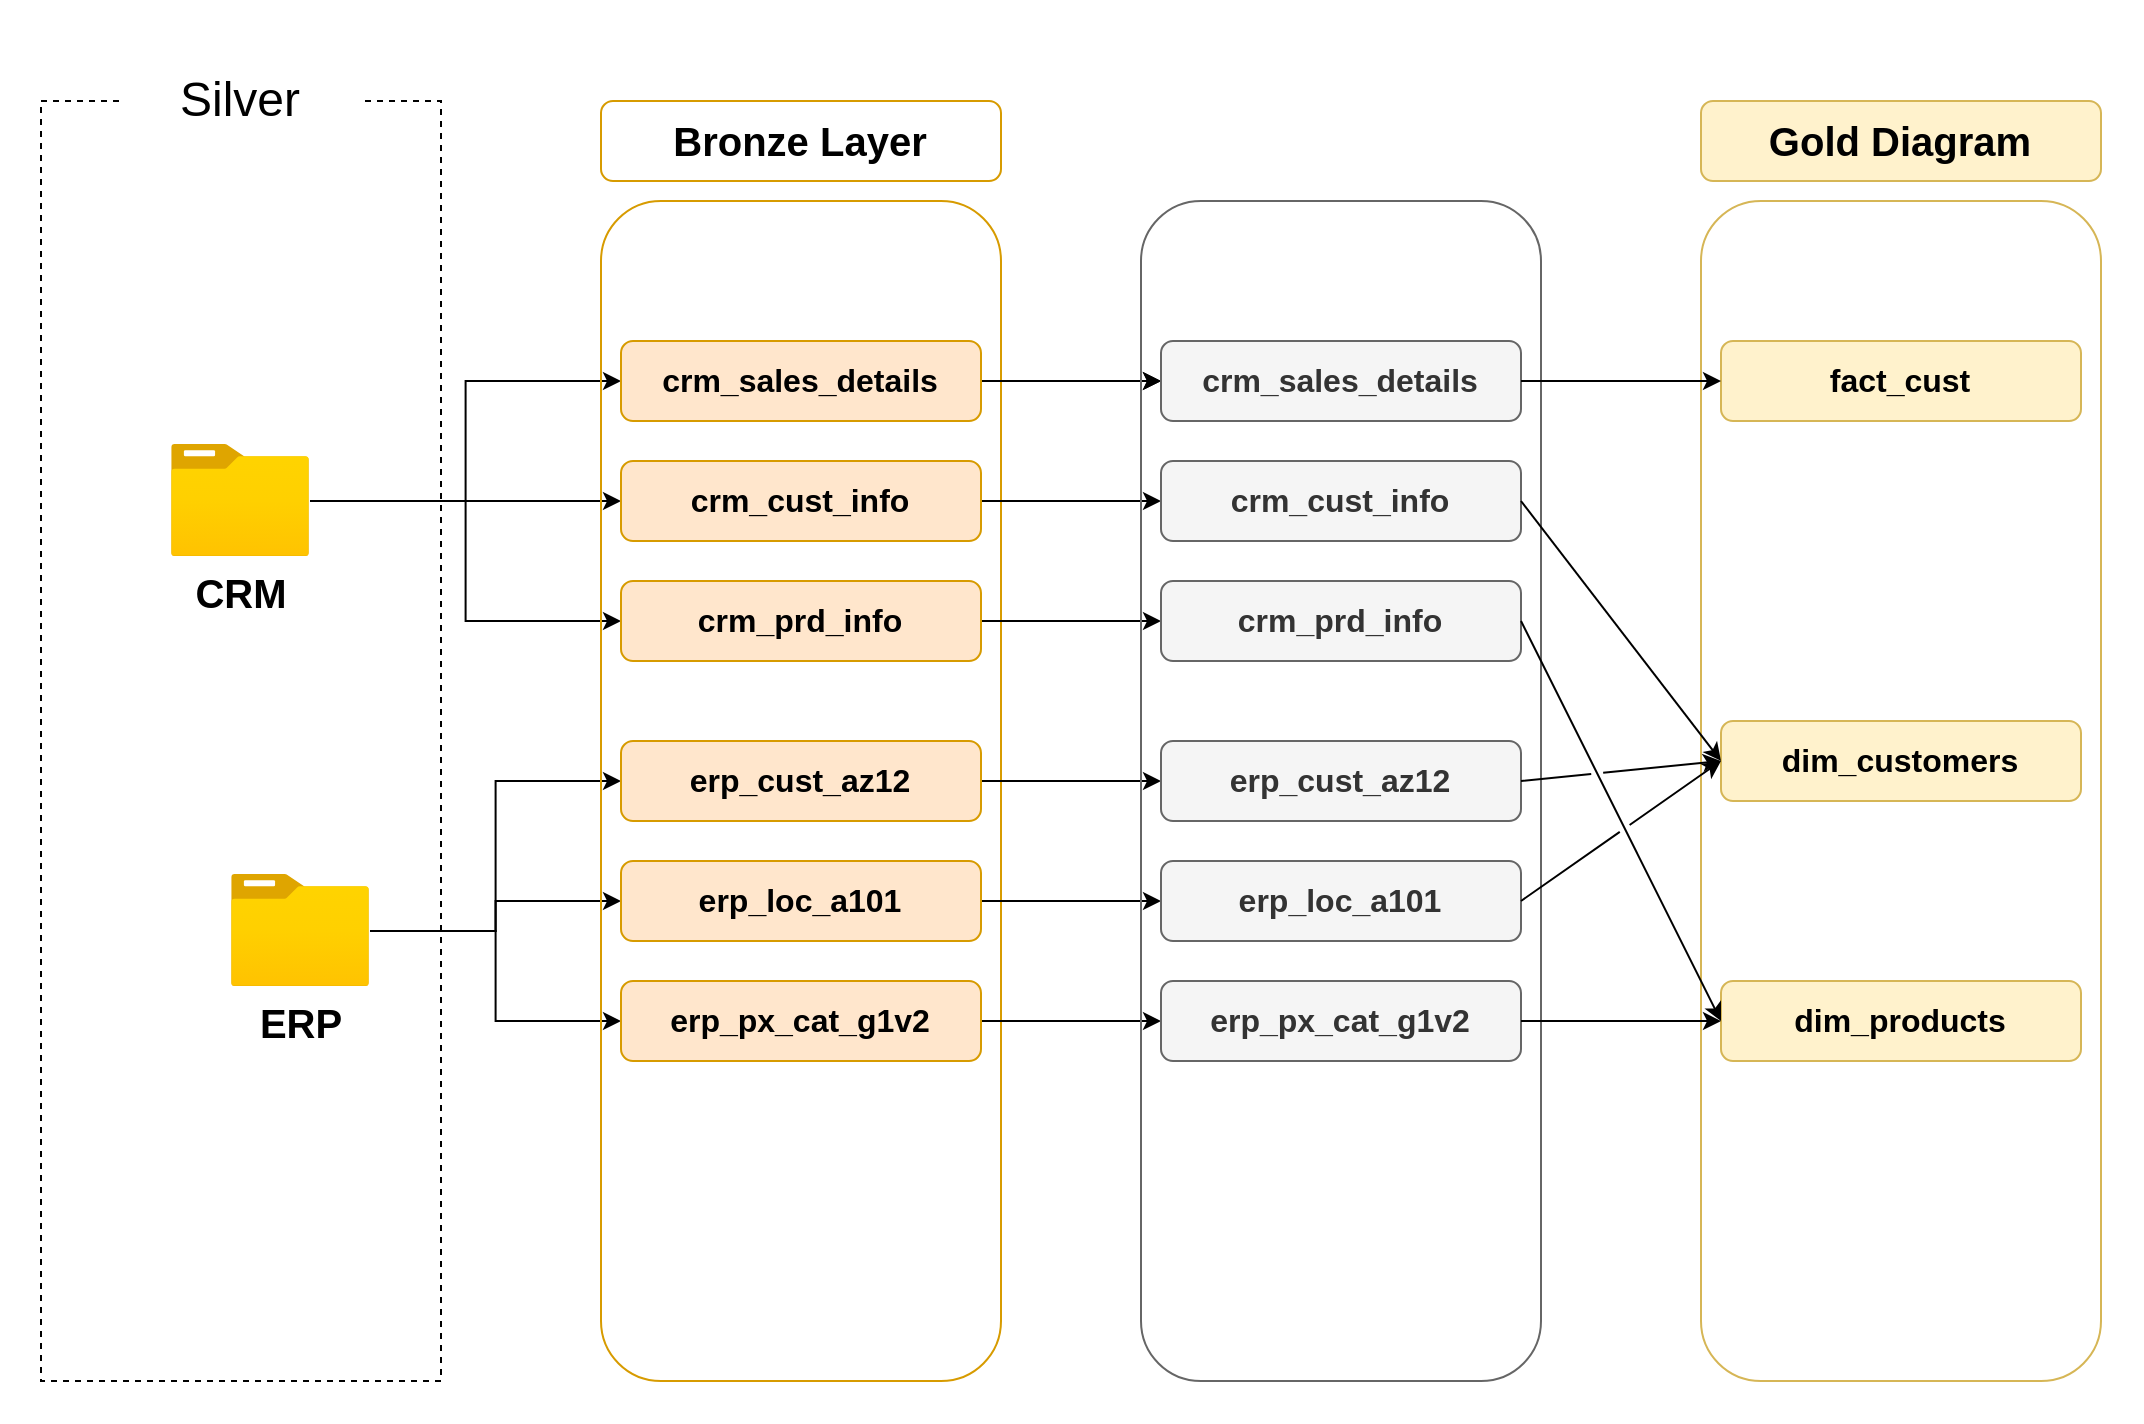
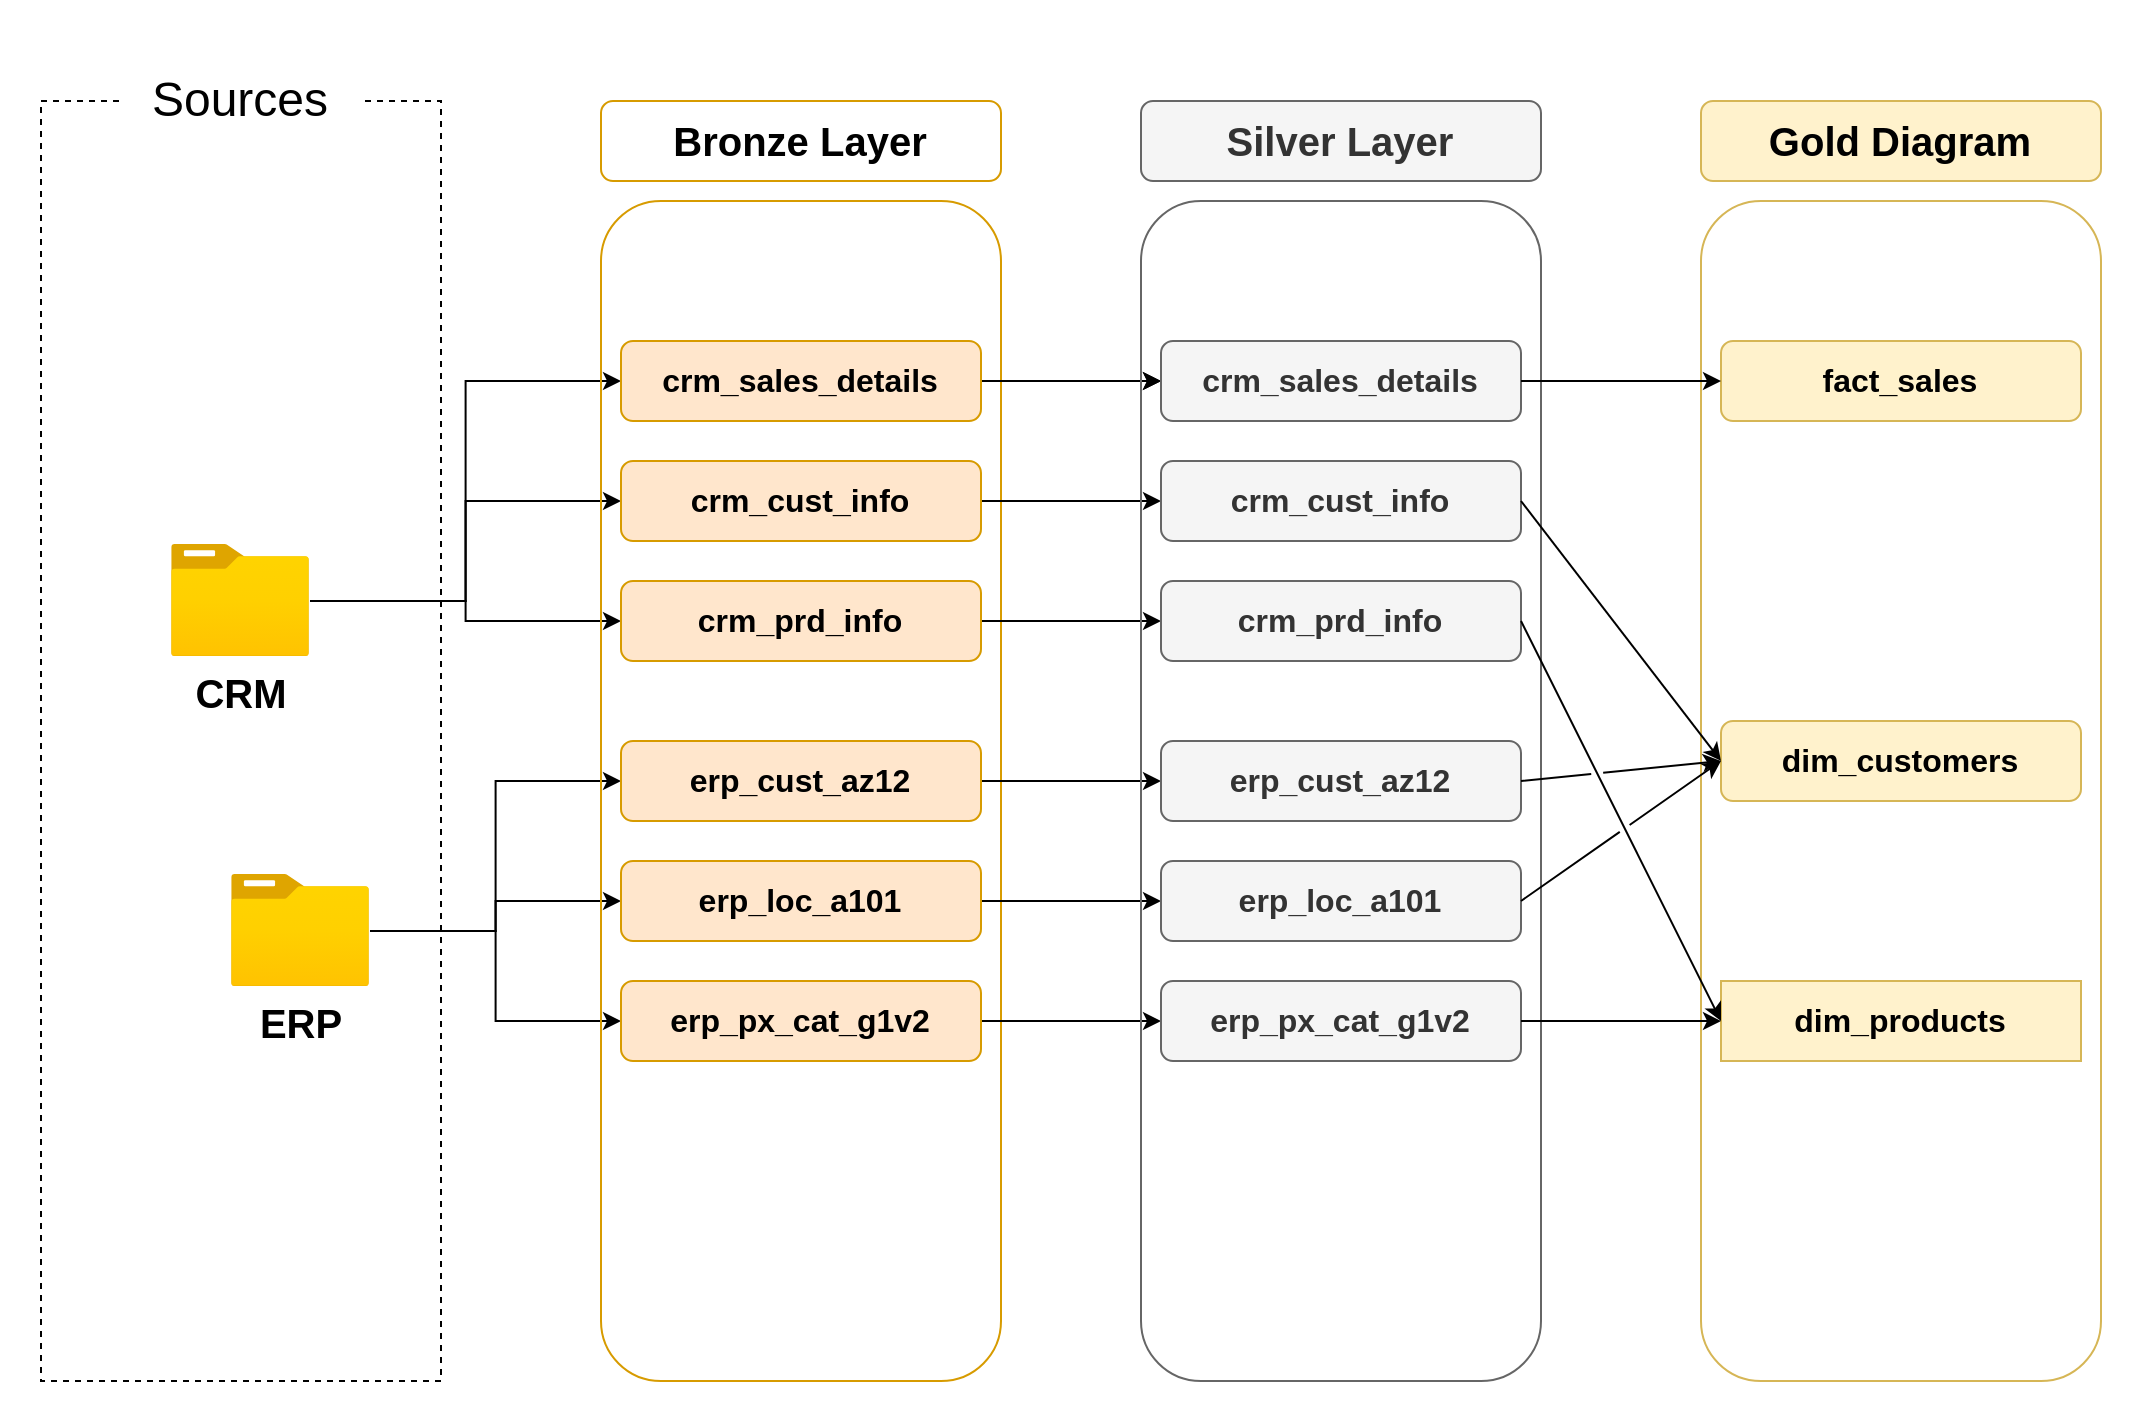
- <mxCell id="3" value="&lt;font style=&quot;font-size: 24px;&quot;&gt;Silver&lt;/font&gt;" style="rounded=1;whiteSpace=wrap;html=1;fillColor=default;strokeColor=none;" parent="1" vertex="1"><mxGeometry x="60" y="20" width="120" height="60" as="geometry" /></mxCell>
+ <mxCell id="3" value="&lt;font style=&quot;font-size: 24px;&quot;&gt;Sources&lt;/font&gt;" style="rounded=1;whiteSpace=wrap;html=1;fillColor=default;strokeColor=none;" parent="1" vertex="1"><mxGeometry x="60" y="20" width="120" height="60" as="geometry" /></mxCell>
+ <mxCell id="28" value="&lt;font style=&quot;font-size: 20px;&quot;&gt;&lt;b&gt;Silver Layer&lt;/b&gt;&lt;/font&gt;" style="rounded=1;whiteSpace=wrap;html=1;fillColor=#f5f5f5;strokeColor=#666666;fontColor=#333333;" parent="1" vertex="1"><mxGeometry x="570" y="50" width="200" height="40" as="geometry" /></mxCell>
- <mxCell id="37" value="&lt;font style=&quot;font-size: 16px;&quot;&gt;&lt;b style=&quot;&quot;&gt;fact_cust&lt;/b&gt;&lt;/font&gt;" style="rounded=1;whiteSpace=wrap;html=1;fillColor=#fff2cc;strokeColor=#d6b656;" vertex="1" parent="1"><mxGeometry x="860" y="170" width="180" height="40" as="geometry" /></mxCell>
+ <mxCell id="37" value="&lt;font style=&quot;font-size: 16px;&quot;&gt;&lt;b style=&quot;&quot;&gt;fact_sales&lt;/b&gt;&lt;/font&gt;" style="rounded=1;whiteSpace=wrap;html=1;fillColor=#fff2cc;strokeColor=#d6b656;" vertex="1" parent="1"><mxGeometry x="860" y="170" width="180" height="40" as="geometry" /></mxCell>
- <mxCell id="7" value="&lt;font style=&quot;font-size: 20px;&quot;&gt;&lt;b&gt;CRM&lt;/b&gt;&lt;/font&gt;" style="image;aspect=fixed;html=1;points=[];align=center;fontSize=12;image=img/lib/azure2/general/Folder_Blank.svg;" parent="1" vertex="1"><mxGeometry x="85.5" y="222" width="69" height="56.0" as="geometry" /></mxCell>
+ <mxCell id="7" value="&lt;font style=&quot;font-size: 20px;&quot;&gt;&lt;b&gt;CRM&lt;/b&gt;&lt;/font&gt;" style="image;aspect=fixed;html=1;points=[];align=center;fontSize=12;image=img/lib/azure2/general/Folder_Blank.svg;" parent="1" vertex="1"><mxGeometry x="85.5" y="272" width="69" height="56.0" as="geometry" /></mxCell>
- <mxCell id="39" value="&lt;font style=&quot;font-size: 16px;&quot;&gt;&lt;b style=&quot;&quot;&gt;dim_products&lt;/b&gt;&lt;/font&gt;" style="rounded=1;whiteSpace=wrap;html=1;fillColor=#fff2cc;strokeColor=#d6b656;" vertex="1" parent="1"><mxGeometry x="860" y="490" width="180" height="40" as="geometry" /></mxCell>
+ <mxCell id="39" value="&lt;font style=&quot;font-size: 16px;&quot;&gt;&lt;b style=&quot;&quot;&gt;dim_products&lt;/b&gt;&lt;/font&gt;" style="whiteSpace=wrap;html=1;fillColor=#fff2cc;strokeColor=#d6b656;rounded=0;" vertex="1" parent="1"><mxGeometry x="860" y="490" width="180" height="40" as="geometry" /></mxCell>
